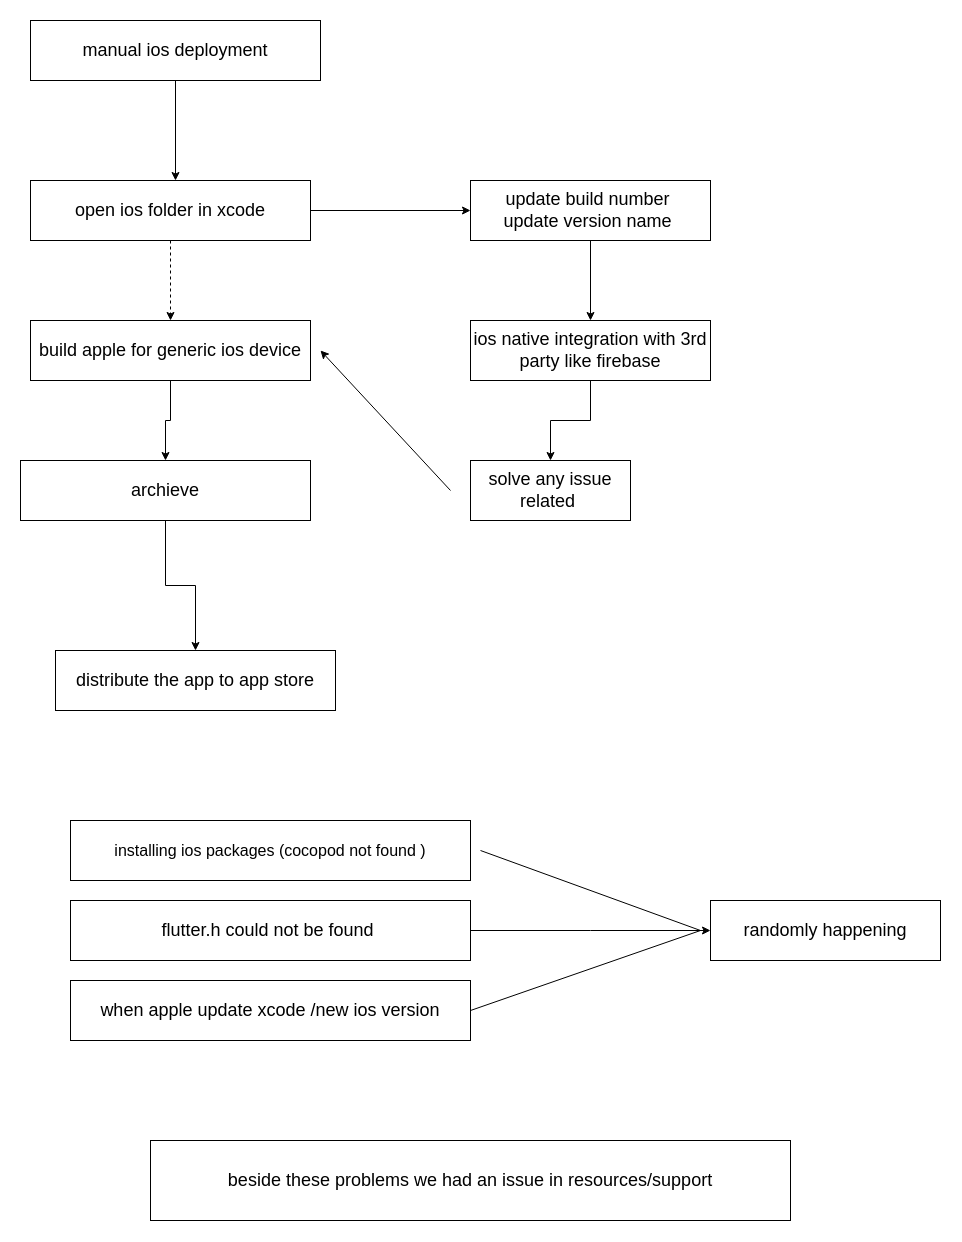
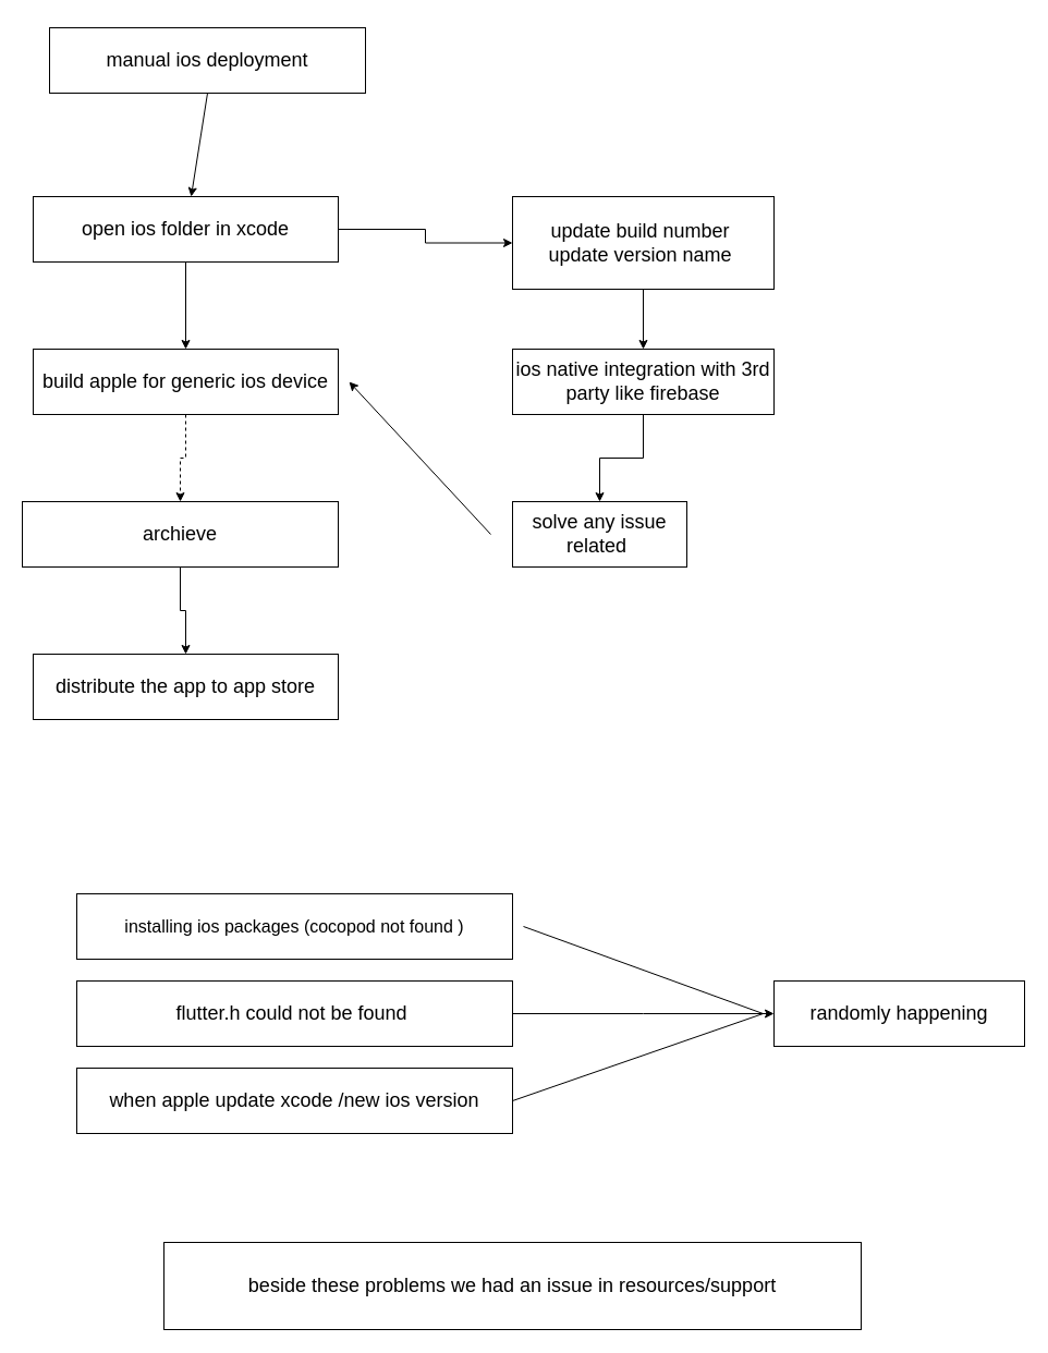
- <mxCell id="2" value="&lt;font style=&quot;font-size: 18px;&quot;&gt;manual ios deployment&lt;/font&gt;" style="rounded=0;whiteSpace=wrap;html=1;" vertex="1" parent="1"><mxGeometry x="30" y="20" width="290" height="60" as="geometry" /></mxCell>
+ <mxCell id="2" value="&lt;font style=&quot;font-size: 18px;&quot;&gt;manual ios deployment&lt;/font&gt;" style="rounded=0;whiteSpace=wrap;html=1;" vertex="1" parent="1"><mxGeometry x="45" y="25" width="290" height="60" as="geometry" /></mxCell>
- <mxCell id="13" value="&lt;font style=&quot;font-size: 18px;&quot;&gt;update build number&amp;nbsp;&lt;br&gt;update version name&amp;nbsp;&lt;/font&gt;" style="whiteSpace=wrap;html=1;rounded=0;" vertex="1" parent="1"><mxGeometry x="470" y="180" width="240" height="60" as="geometry" /></mxCell>
+ <mxCell id="13" value="&lt;font style=&quot;font-size: 18px;&quot;&gt;update build number&amp;nbsp;&lt;br&gt;update version name&amp;nbsp;&lt;/font&gt;" style="whiteSpace=wrap;html=1;rounded=0;" vertex="1" parent="1"><mxGeometry x="470" y="180" width="240" height="85" as="geometry" /></mxCell>
- <mxCell id="4" value="" style="edgeStyle=orthogonalEdgeStyle;rounded=0;orthogonalLoop=1;jettySize=auto;html=1;dashed=1;" edge="1" parent="1" source="6" target="8"><mxGeometry relative="1" as="geometry" /></mxCell>
+ <mxCell id="4" value="" style="edgeStyle=orthogonalEdgeStyle;rounded=0;orthogonalLoop=1;jettySize=auto;html=1;" edge="1" parent="1" source="6" target="8"><mxGeometry relative="1" as="geometry" /></mxCell>
- <mxCell id="7" value="" style="edgeStyle=orthogonalEdgeStyle;rounded=0;orthogonalLoop=1;jettySize=auto;html=1;" edge="1" parent="1" source="8" target="10"><mxGeometry relative="1" as="geometry" /></mxCell>
+ <mxCell id="7" value="" style="edgeStyle=orthogonalEdgeStyle;rounded=0;orthogonalLoop=1;jettySize=auto;html=1;dashed=1;" edge="1" parent="1" source="8" target="10"><mxGeometry relative="1" as="geometry" /></mxCell>
- <mxCell id="11" value="&lt;font style=&quot;font-size: 18px;&quot;&gt;distribute the app to app store&lt;/font&gt;" style="rounded=0;whiteSpace=wrap;html=1;" vertex="1" parent="1"><mxGeometry x="55" y="650" width="280" height="60" as="geometry" /></mxCell>
+ <mxCell id="11" value="&lt;font style=&quot;font-size: 18px;&quot;&gt;distribute the app to app store&lt;/font&gt;" style="rounded=0;whiteSpace=wrap;html=1;" vertex="1" parent="1"><mxGeometry x="30" y="600" width="280" height="60" as="geometry" /></mxCell>
